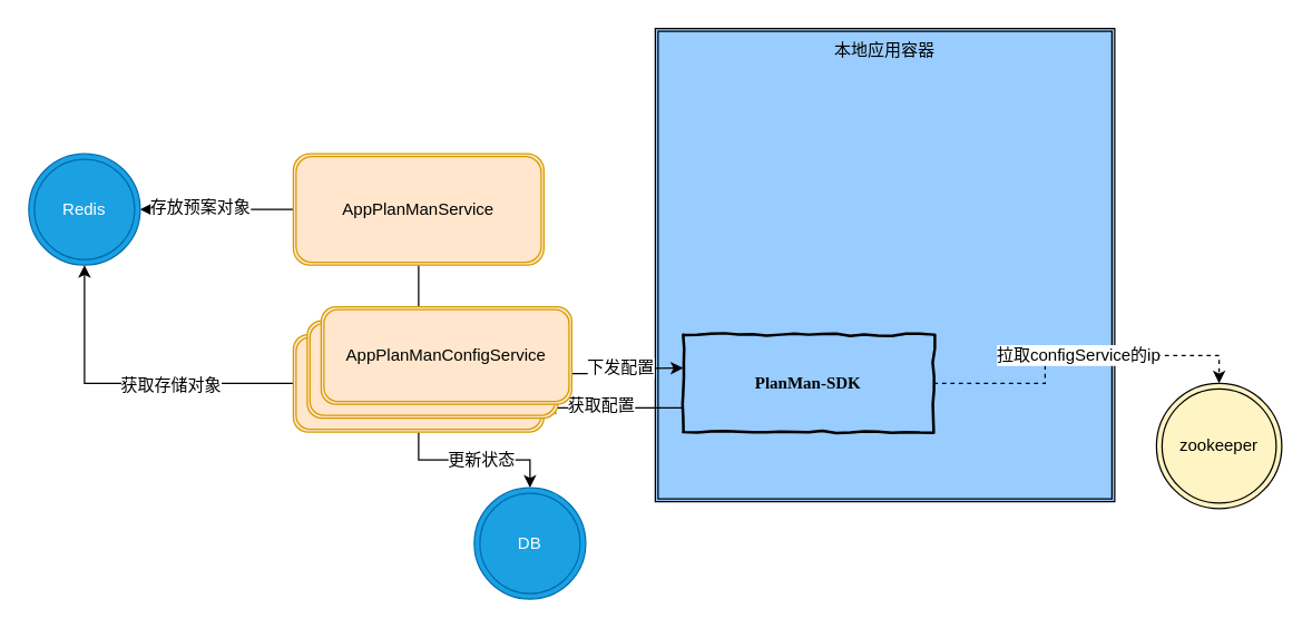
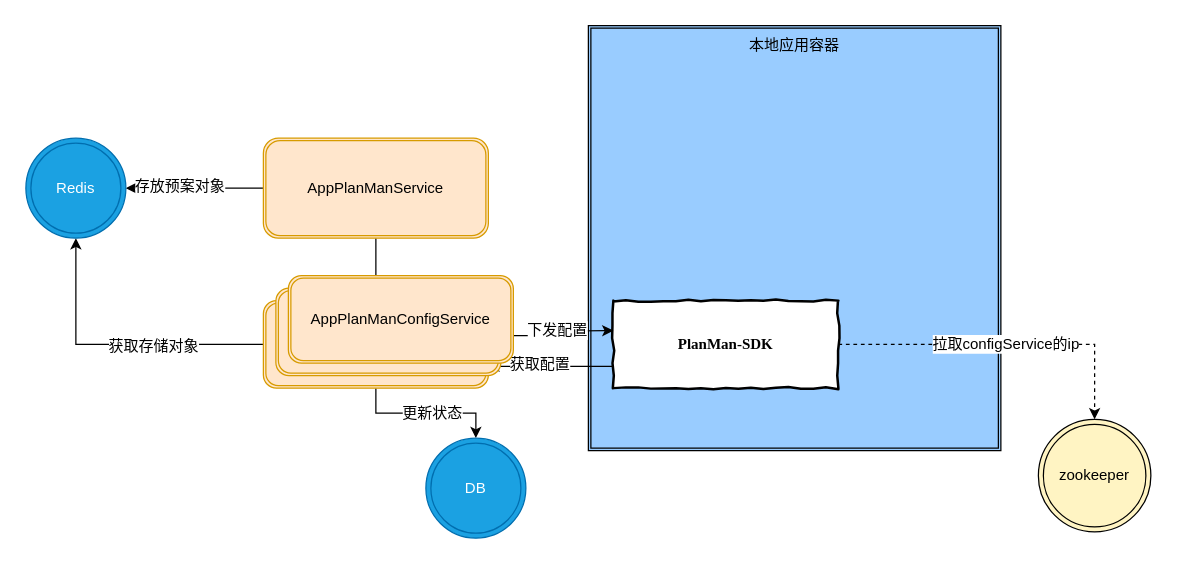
- <mxCell id="7" value="PlanMan-SDK" style="html=1;whiteSpace=wrap;comic=1;strokeWidth=2;fontFamily=Comic Sans MS;fontStyle=1;align=center;fillColor=#99ccff;" vertex="1" parent="1"><mxGeometry x="490" y="240" width="180" height="70" as="geometry" /></mxCell>
+ <mxCell id="7" value="PlanMan-SDK" style="html=1;whiteSpace=wrap;comic=1;strokeWidth=2;fontFamily=Comic Sans MS;fontStyle=1;align=center;" vertex="1" parent="1"><mxGeometry x="490" y="240" width="180" height="70" as="geometry" /></mxCell>
- <mxCell id="19" value="zookeeper" style="ellipse;shape=doubleEllipse;whiteSpace=wrap;html=1;fillColor=#FFF4C3;align=center;" vertex="1" parent="1"><mxGeometry x="830" y="275" width="90" height="90" as="geometry" /></mxCell>
+ <mxCell id="19" value="zookeeper" style="ellipse;shape=doubleEllipse;whiteSpace=wrap;html=1;fillColor=#FFF4C3;align=center;" vertex="1" parent="1"><mxGeometry x="830" y="335" width="90" height="90" as="geometry" /></mxCell>
